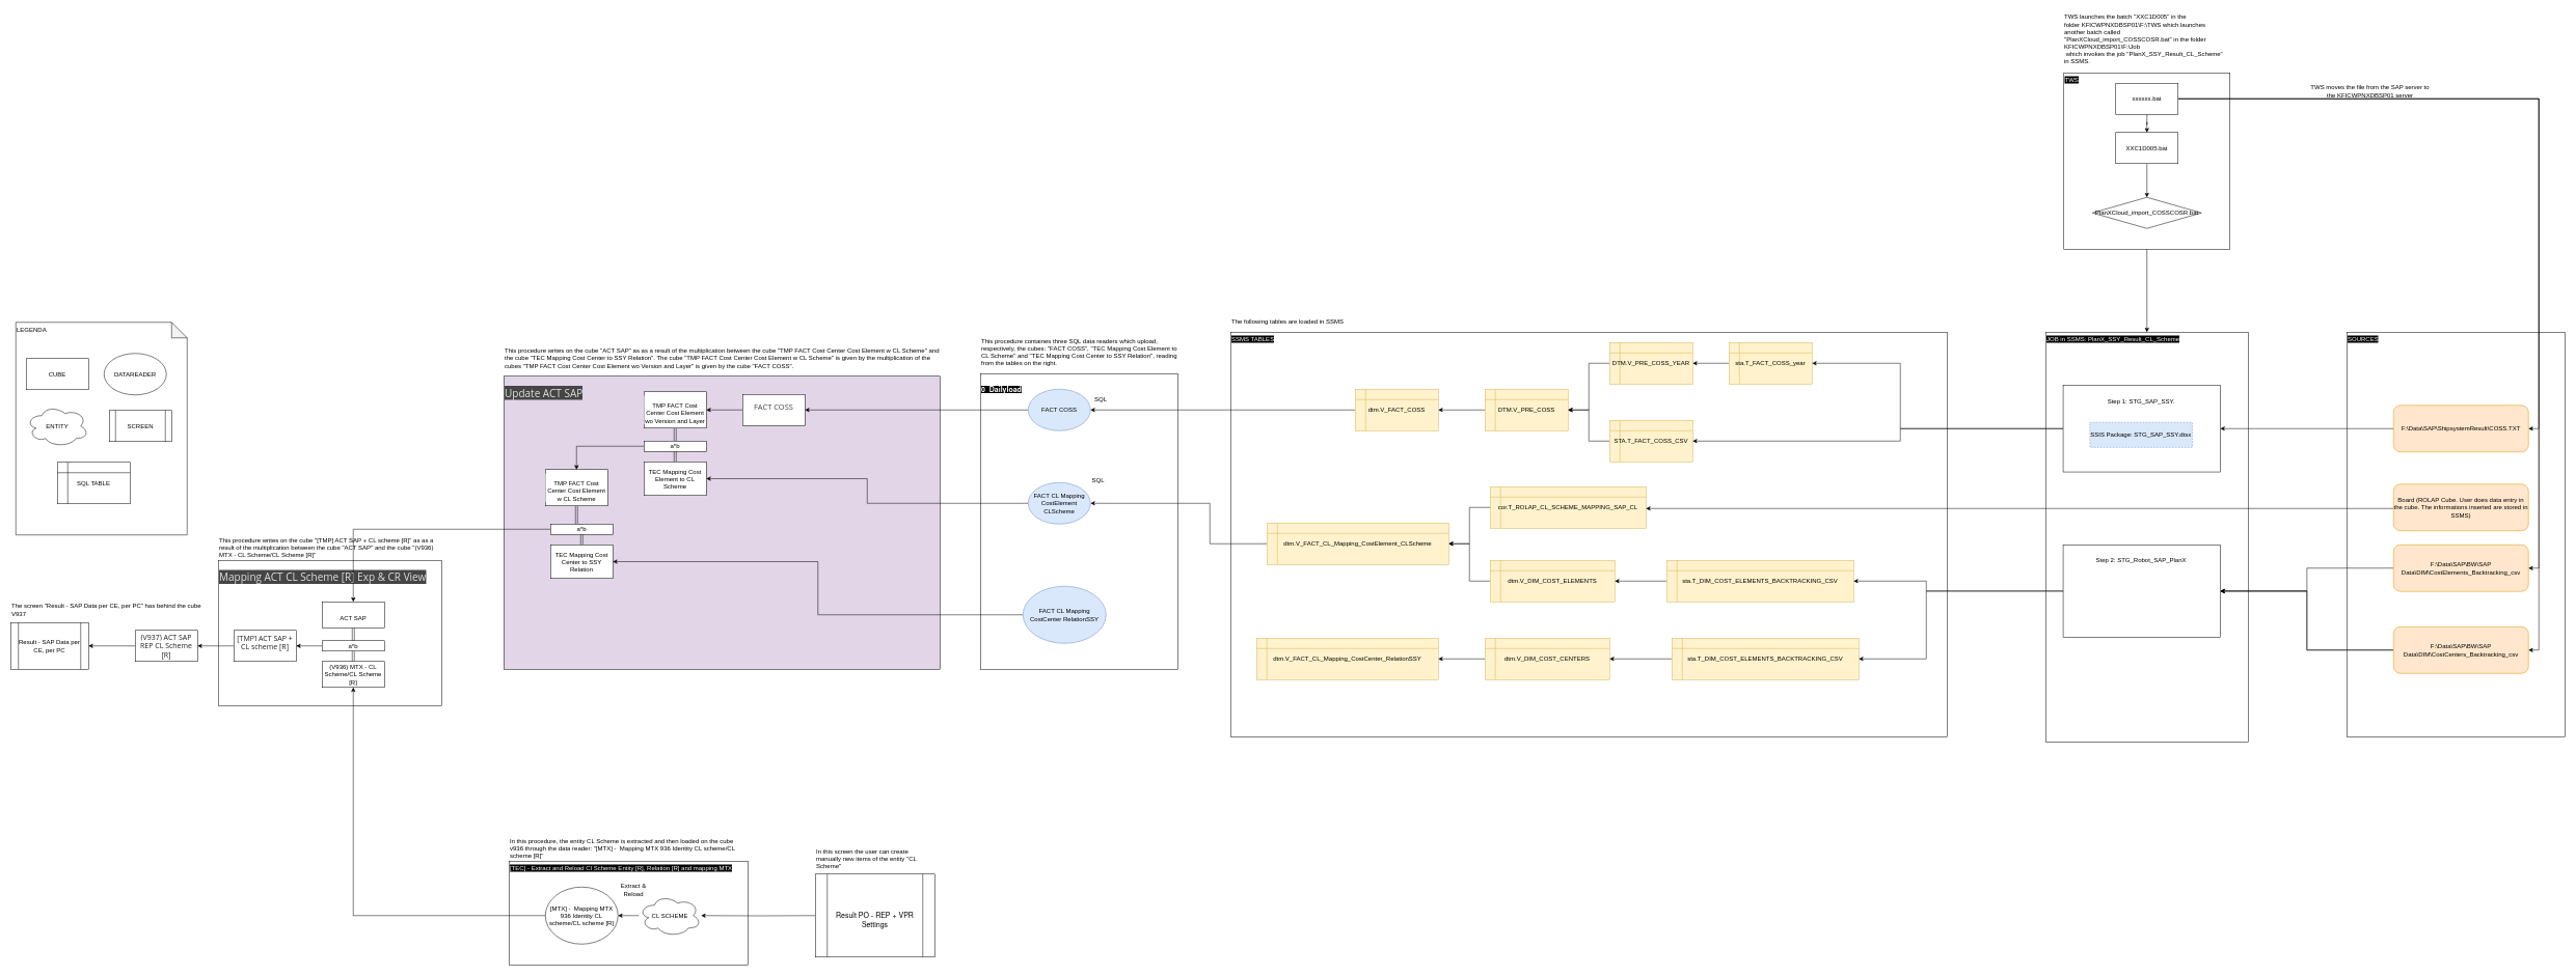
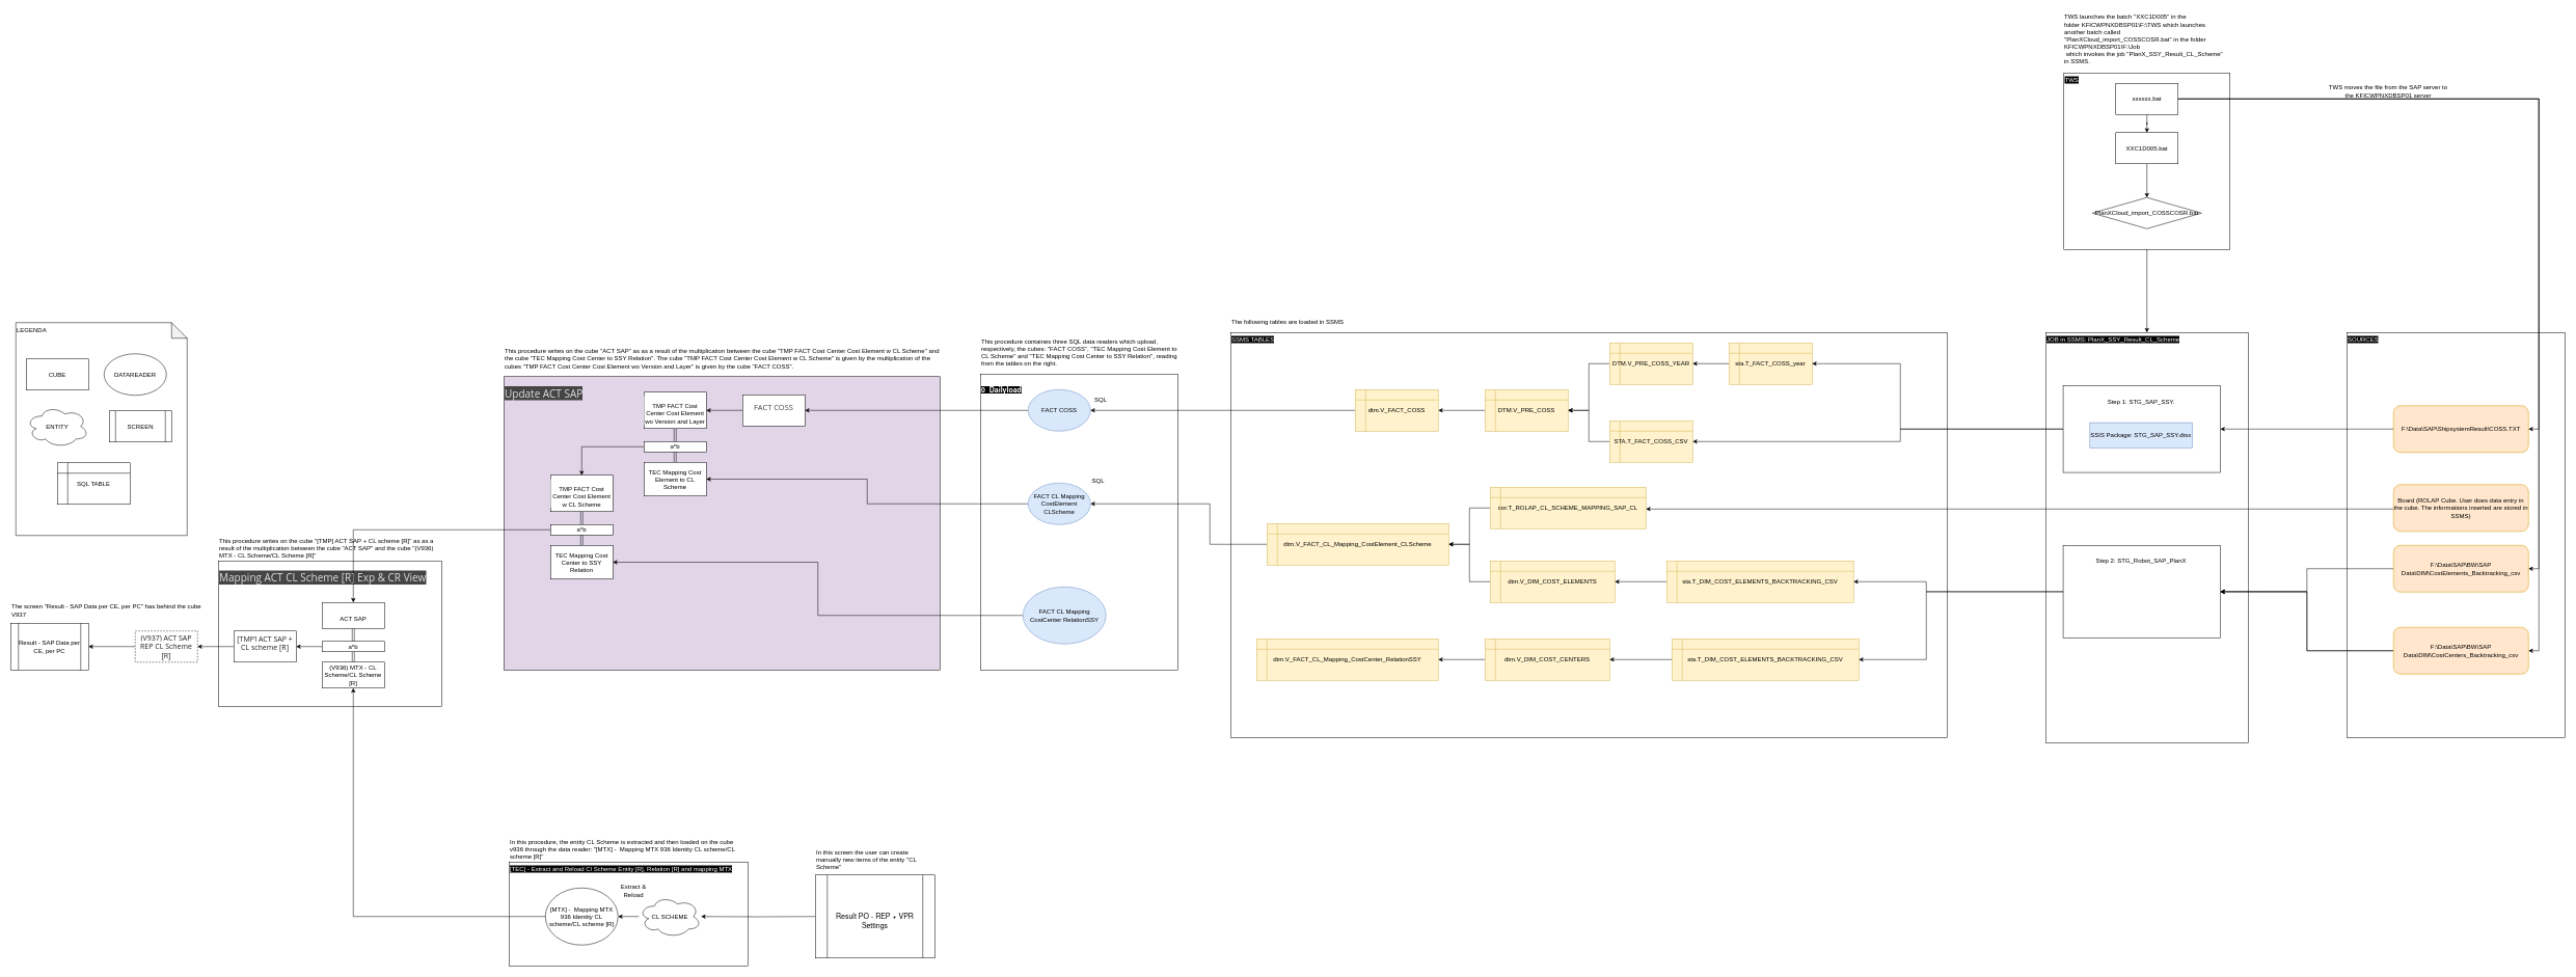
- <mxCell id="110" value="TWS moves the file from the SAP server to the&amp;nbsp;KFICWPNXDBSP01 server" style="text;html=1;strokeColor=none;fillColor=none;align=center;verticalAlign=middle;whiteSpace=wrap;rounded=0;" vertex="1" parent="1"><mxGeometry x="4440" y="160" width="250" height="30" as="geometry" /></mxCell>
+ <mxCell id="110" value="TWS moves the file from the SAP server to the&amp;nbsp;KFICWPNXDBSP01 server" style="text;html=1;strokeColor=none;fillColor=none;align=center;verticalAlign=middle;whiteSpace=wrap;rounded=0;" vertex="1" parent="1"><mxGeometry x="4475" y="160" width="250" height="30" as="geometry" /></mxCell>
- <mxCell id="93" value="SSIS Package: STG_SAP_SSY.dtsx" style="rounded=0;whiteSpace=wrap;html=1;fillColor=#dae8fc;strokeColor=#6c8ebf;dashed=1;" vertex="1" parent="1"><mxGeometry x="4025.152" y="813.738" width="197.273" height="48.521" as="geometry" /></mxCell>
+ <mxCell id="93" value="SSIS Package: STG_SAP_SSY.dtsx" style="rounded=0;whiteSpace=wrap;html=1;fillColor=#dae8fc;strokeColor=#6c8ebf;" vertex="1" parent="1"><mxGeometry x="4025.152" y="813.738" width="197.273" height="48.521" as="geometry" /></mxCell>
- <mxCell id="30" value="&lt;p&gt;&lt;/p&gt;&lt;div style=&quot;&quot;&gt;TMP FACT Cost Center Cost Element w CL Scheme&lt;br&gt;&lt;/div&gt;" style="rounded=0;whiteSpace=wrap;html=1;align=center;horizontal=1;verticalAlign=middle;fillColor=default;labelPosition=center;verticalLabelPosition=middle;fontColor=default;labelBackgroundColor=default;" vertex="1" parent="1"><mxGeometry x="1050" y="905" width="120" height="70" as="geometry" /></mxCell>
+ <mxCell id="30" value="&lt;p&gt;&lt;/p&gt;&lt;div style=&quot;&quot;&gt;TMP FACT Cost Center Cost Element w CL Scheme&lt;br&gt;&lt;/div&gt;" style="rounded=0;whiteSpace=wrap;html=1;align=center;horizontal=1;verticalAlign=middle;fillColor=default;labelPosition=center;verticalLabelPosition=middle;fontColor=default;labelBackgroundColor=default;" vertex="1" parent="1"><mxGeometry x="1060" y="915" width="120" height="70" as="geometry" /></mxCell>
- <mxCell id="11" value="&#10;&lt;br class=&quot;Apple-interchange-newline&quot;&gt;&lt;span style=&quot;color: rgba(0, 0, 0, 0.87); font-family: &amp;quot;Open Sans&amp;quot;, Arial, Helvetica, sans-serif; font-size: 14px; font-style: normal; font-variant-ligatures: normal; font-variant-caps: normal; font-weight: 400; letter-spacing: normal; orphans: 2; text-align: start; text-indent: 0px; text-transform: none; widows: 2; word-spacing: 0px; -webkit-text-stroke-width: 0px; background-color: rgb(255, 255, 255); text-decoration-thickness: initial; text-decoration-style: initial; text-decoration-color: initial; float: none; display: inline !important;&quot;&gt;(V937) ACT SAP REP CL Scheme [R]&lt;/span&gt;&#10;&#10;" style="rounded=0;whiteSpace=wrap;html=1;" vertex="1" parent="1"><mxGeometry x="260" y="1215" width="120" height="60" as="geometry" /></mxCell>
+ <mxCell id="11" value="&#10;&lt;br class=&quot;Apple-interchange-newline&quot;&gt;&lt;span style=&quot;color: rgba(0, 0, 0, 0.87); font-family: &amp;quot;Open Sans&amp;quot;, Arial, Helvetica, sans-serif; font-size: 14px; font-style: normal; font-variant-ligatures: normal; font-variant-caps: normal; font-weight: 400; letter-spacing: normal; orphans: 2; text-align: start; text-indent: 0px; text-transform: none; widows: 2; word-spacing: 0px; -webkit-text-stroke-width: 0px; background-color: rgb(255, 255, 255); text-decoration-thickness: initial; text-decoration-style: initial; text-decoration-color: initial; float: none; display: inline !important;&quot;&gt;(V937) ACT SAP REP CL Scheme [R]&lt;/span&gt;&#10;&#10;" style="rounded=0;whiteSpace=wrap;html=1;dashed=1;" vertex="1" parent="1"><mxGeometry x="260" y="1215" width="120" height="60" as="geometry" /></mxCell>
